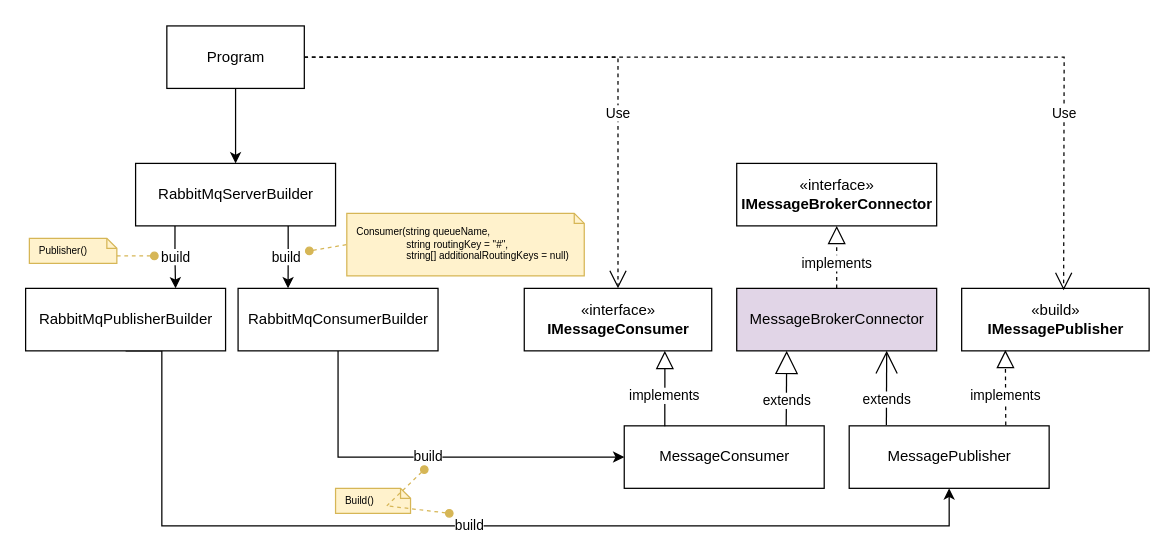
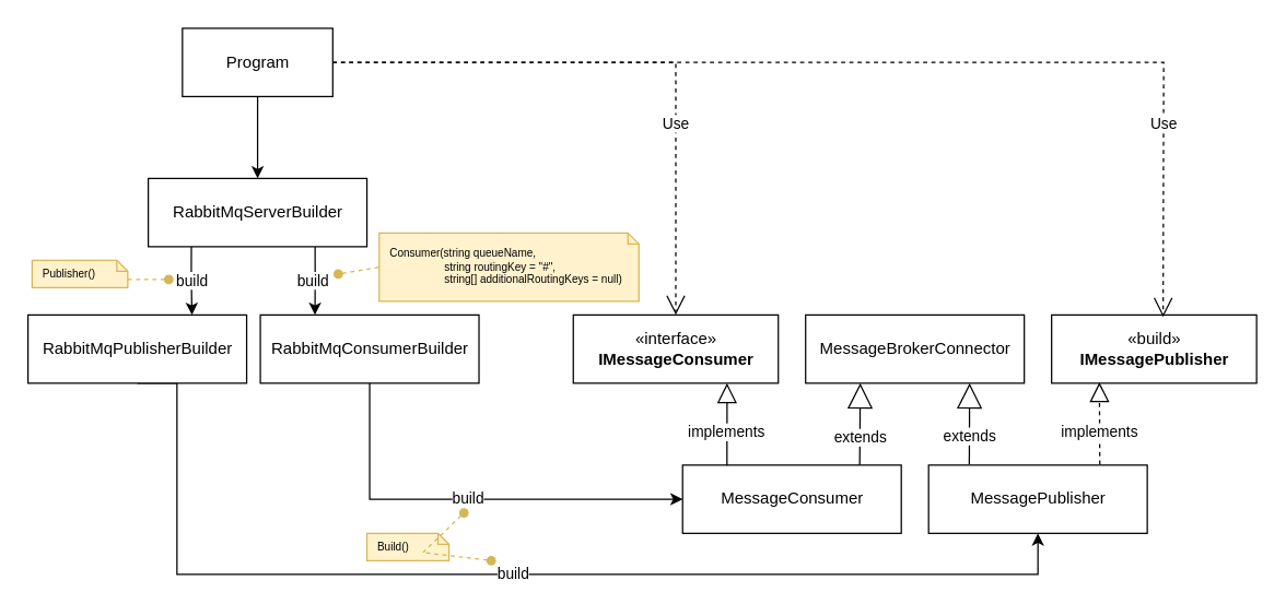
- <mxCell id="2" value="«interface»&lt;br&gt;&lt;span style=&quot;font-size: 12px;&quot;&gt;&lt;b&gt;IMessageBrokerConnector&lt;/b&gt;&lt;/span&gt;" style="html=1;" vertex="1" parent="1"><mxGeometry x="589" y="130" width="160" height="50" as="geometry" /></mxCell>
- <mxCell id="15" value="implements" style="endArrow=block;dashed=1;endFill=0;endSize=12;html=1;rounded=0;entryX=0.5;entryY=1;entryDx=0;entryDy=0;" edge="1" parent="1" source="12" target="2"><mxGeometry x="-0.2" width="160" relative="1" as="geometry"><mxPoint x="359" y="380" as="sourcePoint" /><mxPoint x="519" y="380" as="targetPoint" /><mxPoint as="offset" /></mxGeometry></mxCell>
- <mxCell id="12" value="MessageBrokerConnector" style="html=1;fillColor=#e1d5e7;" vertex="1" parent="1"><mxGeometry x="589" y="230" width="160" height="50" as="geometry" /></mxCell>
+ <mxCell id="12" value="MessageBrokerConnector" style="html=1;" vertex="1" parent="1"><mxGeometry x="589" y="230" width="160" height="50" as="geometry" /></mxCell>
- <mxCell id="17" value="extends" style="endArrow=open;endSize=16;endFill=0;html=1;rounded=0;entryX=0.75;entryY=1;entryDx=0;entryDy=0;exitX=0.186;exitY=-0.012;exitDx=0;exitDy=0;exitPerimeter=0;" edge="1" parent="1" source="14" target="12"><mxGeometry x="-0.333" width="160" relative="1" as="geometry"><mxPoint x="719" y="340" as="sourcePoint" /><mxPoint x="719" y="280" as="targetPoint" /><mxPoint as="offset" /></mxGeometry></mxCell>
+ <mxCell id="17" value="extends" style="endArrow=block;endSize=16;endFill=0;html=1;rounded=0;entryX=0.75;entryY=1;entryDx=0;entryDy=0;exitX=0.186;exitY=-0.012;exitDx=0;exitDy=0;exitPerimeter=0;" edge="1" parent="1" source="14" target="12"><mxGeometry x="-0.333" width="160" relative="1" as="geometry"><mxPoint x="719" y="340" as="sourcePoint" /><mxPoint x="719" y="280" as="targetPoint" /><mxPoint as="offset" /></mxGeometry></mxCell>
